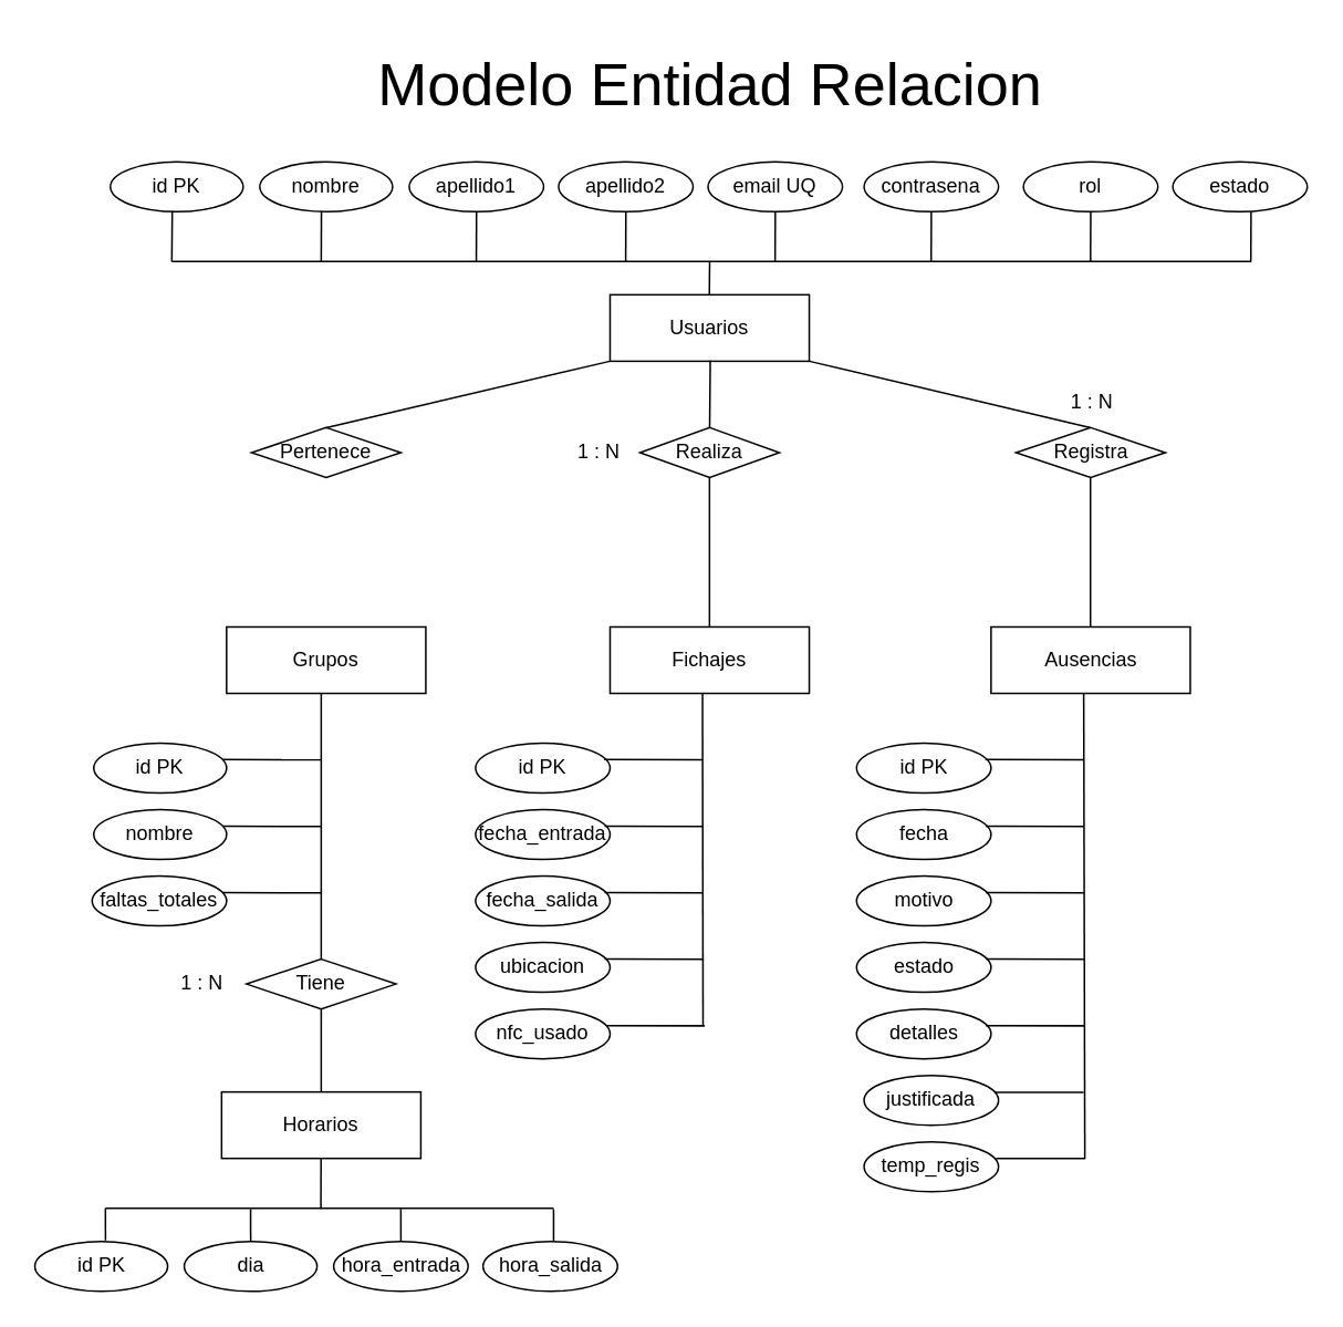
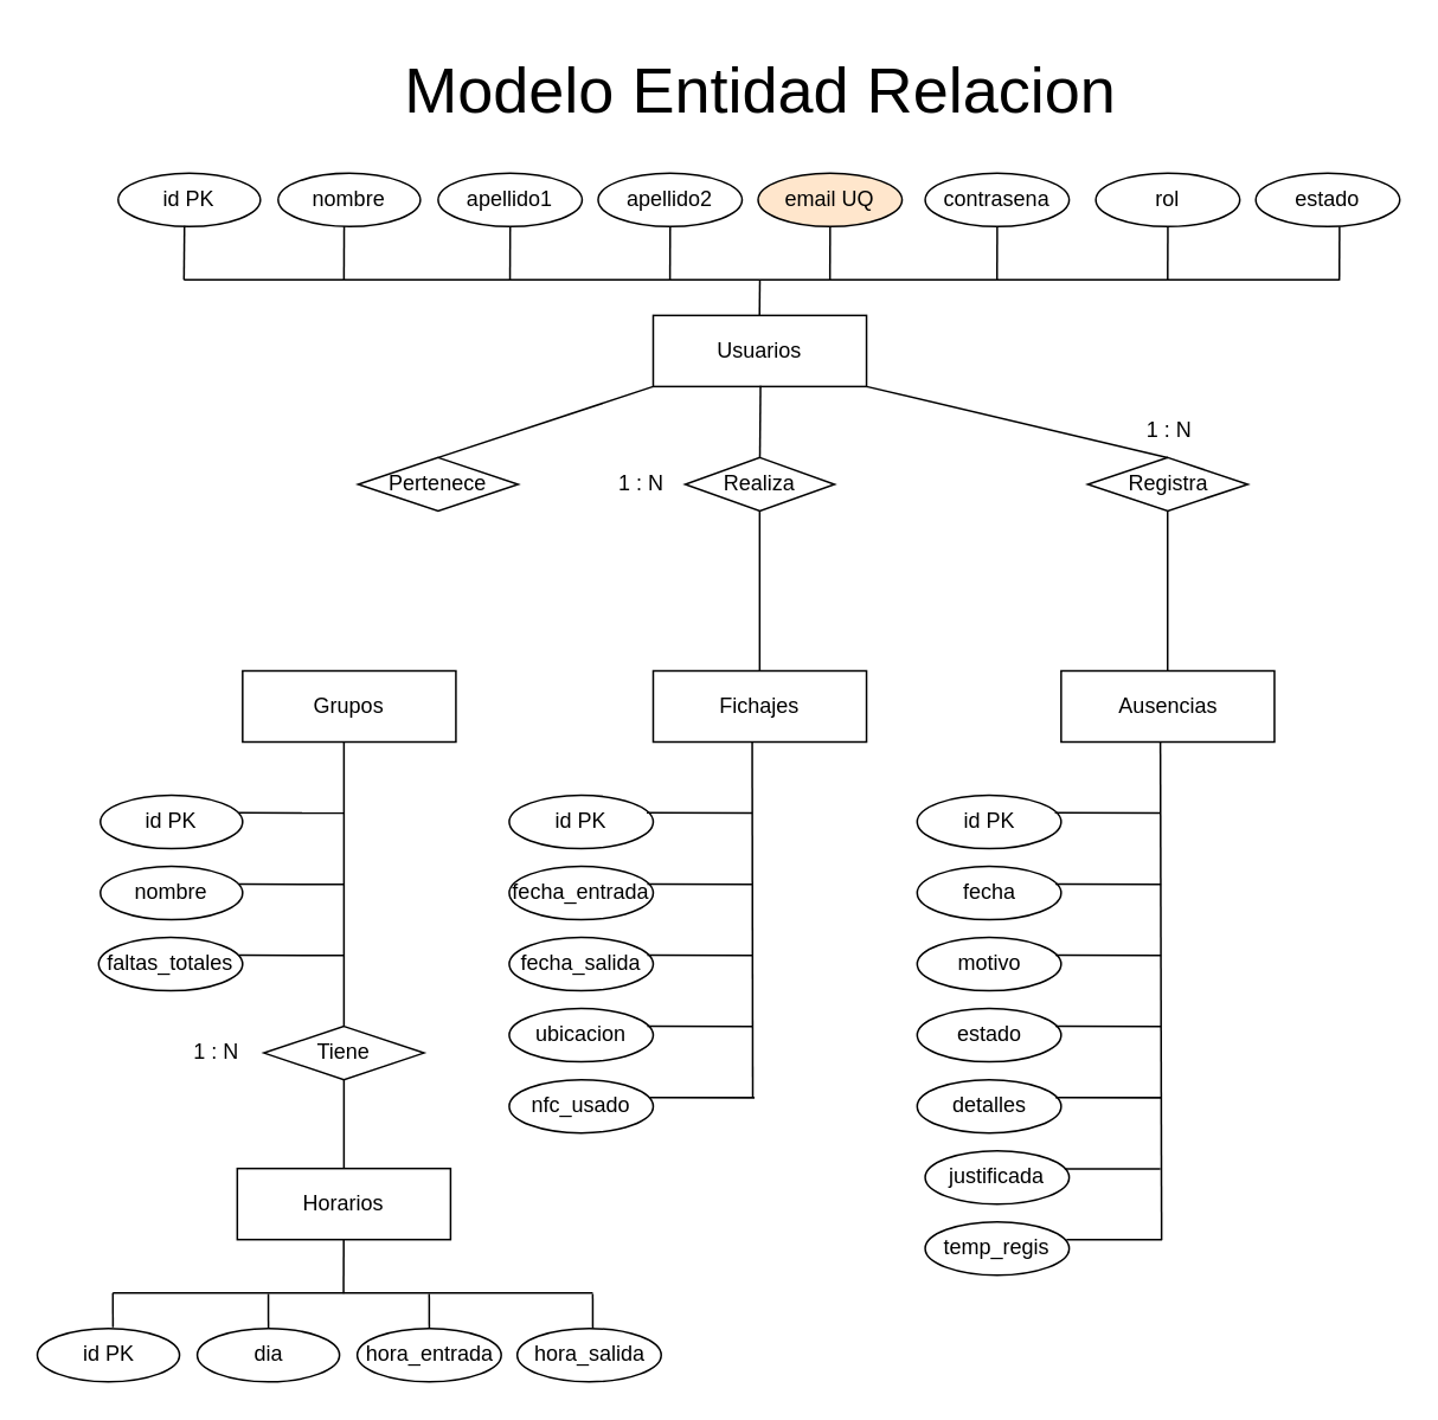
- <mxCell id="6" value="email UQ" style="ellipse;whiteSpace=wrap;html=1;" vertex="1" parent="1"><mxGeometry x="426" y="97" width="81" height="30" as="geometry" /></mxCell>
+ <mxCell id="6" value="email UQ" style="ellipse;whiteSpace=wrap;html=1;fillColor=#ffe6cc;" vertex="1" parent="1"><mxGeometry x="426" y="97" width="81" height="30" as="geometry" /></mxCell>
- <mxCell id="21" value="Pertenece" style="rhombus;whiteSpace=wrap;html=1;" vertex="1" parent="1"><mxGeometry x="151" y="257" width="90" height="30" as="geometry" /></mxCell>
+ <mxCell id="21" value="Pertenece" style="rhombus;whiteSpace=wrap;html=1;" vertex="1" parent="1"><mxGeometry x="201" y="257" width="90" height="30" as="geometry" /></mxCell>
